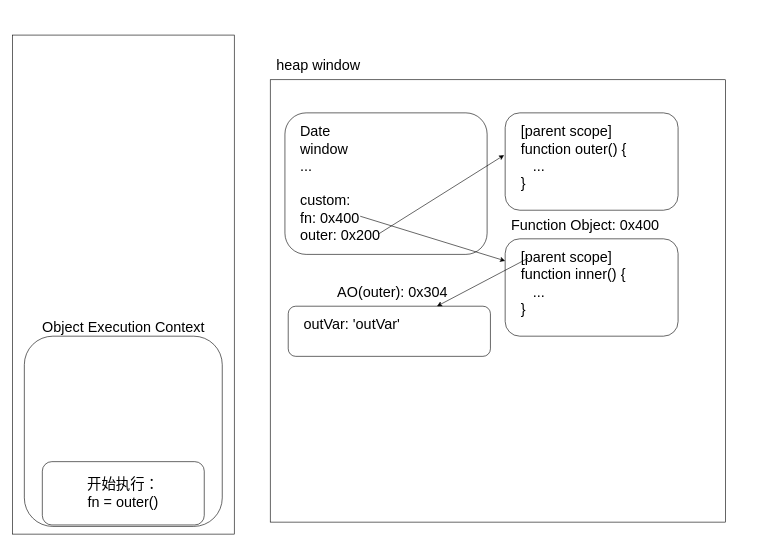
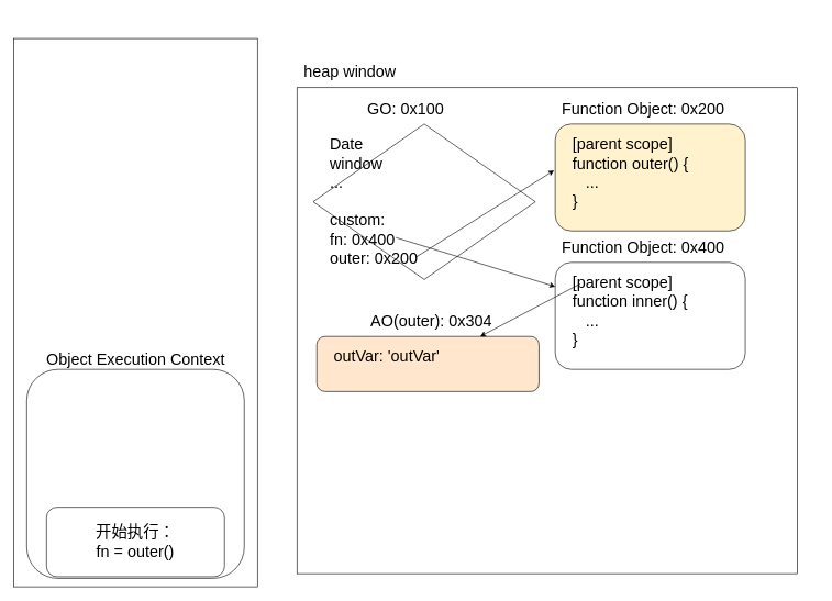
+ <mxCell id="13" value="GO: 0x100" style="text;html=1;align=left;verticalAlign=middle;resizable=0;points=[];autosize=1;strokeColor=none;fillColor=none;fontSize=24;" vertex="1" parent="12"><mxGeometry x="80.062" width="130" height="30" as="geometry" /></mxCell>
+ <mxCell id="17" value="Function Object: 0x200" style="text;html=1;align=left;verticalAlign=middle;resizable=0;points=[];autosize=1;strokeColor=none;fillColor=none;fontSize=24;" vertex="1" parent="15"><mxGeometry x="8.07" width="260" height="30" as="geometry" /></mxCell>
- <mxCell id="16" value="[parent scope]&lt;br&gt;function outer() {&lt;br&gt;&amp;nbsp; &amp;nbsp;...&lt;br&gt;}" style="rounded=1;whiteSpace=wrap;html=1;fontSize=24;align=left;verticalAlign=top;spacingTop=10;spacingLeft=24;" vertex="1" parent="15"><mxGeometry y="37.68" width="288.31" height="162.32" as="geometry" /></mxCell>
+ <mxCell id="16" value="[parent scope]&lt;br&gt;function outer() {&lt;br&gt;&amp;nbsp; &amp;nbsp;...&lt;br&gt;}" style="rounded=1;whiteSpace=wrap;html=1;fontSize=24;align=left;verticalAlign=top;spacingTop=10;spacingLeft=24;fillColor=#fff2cc;" vertex="1" parent="15"><mxGeometry y="37.68" width="288.31" height="162.32" as="geometry" /></mxCell>
- <mxCell id="14" value="Date&lt;br&gt;window&lt;br&gt;...&lt;br&gt;&lt;br&gt;custom:&lt;br&gt;fn: 0x400&lt;br&gt;outer: 0x200" style="rounded=1;whiteSpace=wrap;html=1;fontSize=24;align=left;verticalAlign=top;spacingTop=10;spacingLeft=24;" vertex="1" parent="9"><mxGeometry x="24.48" y="94.04" width="337.12" height="235.96" as="geometry" /></mxCell>
+ <mxCell id="14" value="Date&lt;br&gt;window&lt;br&gt;...&lt;br&gt;&lt;br&gt;custom:&lt;br&gt;fn: 0x400&lt;br&gt;outer: 0x200" style="rhombus;whiteSpace=wrap;html=1;fontSize=24;align=left;verticalAlign=top;spacingTop=10;spacingLeft=24;" vertex="1" parent="9"><mxGeometry x="24.48" y="94.04" width="337.12" height="235.96" as="geometry" /></mxCell>
- <mxCell id="21" value="outVar: 'outVar'" style="rounded=1;whiteSpace=wrap;html=1;fontSize=24;align=left;verticalAlign=top;spacingTop=10;spacingLeft=24;" vertex="1" parent="9"><mxGeometry x="30" y="416.4" width="337.12" height="83.6" as="geometry" /></mxCell>
+ <mxCell id="21" value="outVar: 'outVar'" style="rounded=1;whiteSpace=wrap;html=1;fontSize=24;align=left;verticalAlign=top;spacingTop=10;spacingLeft=24;fillColor=#ffe6cc;" vertex="1" parent="9"><mxGeometry x="30" y="416.4" width="337.12" height="83.6" as="geometry" /></mxCell>
